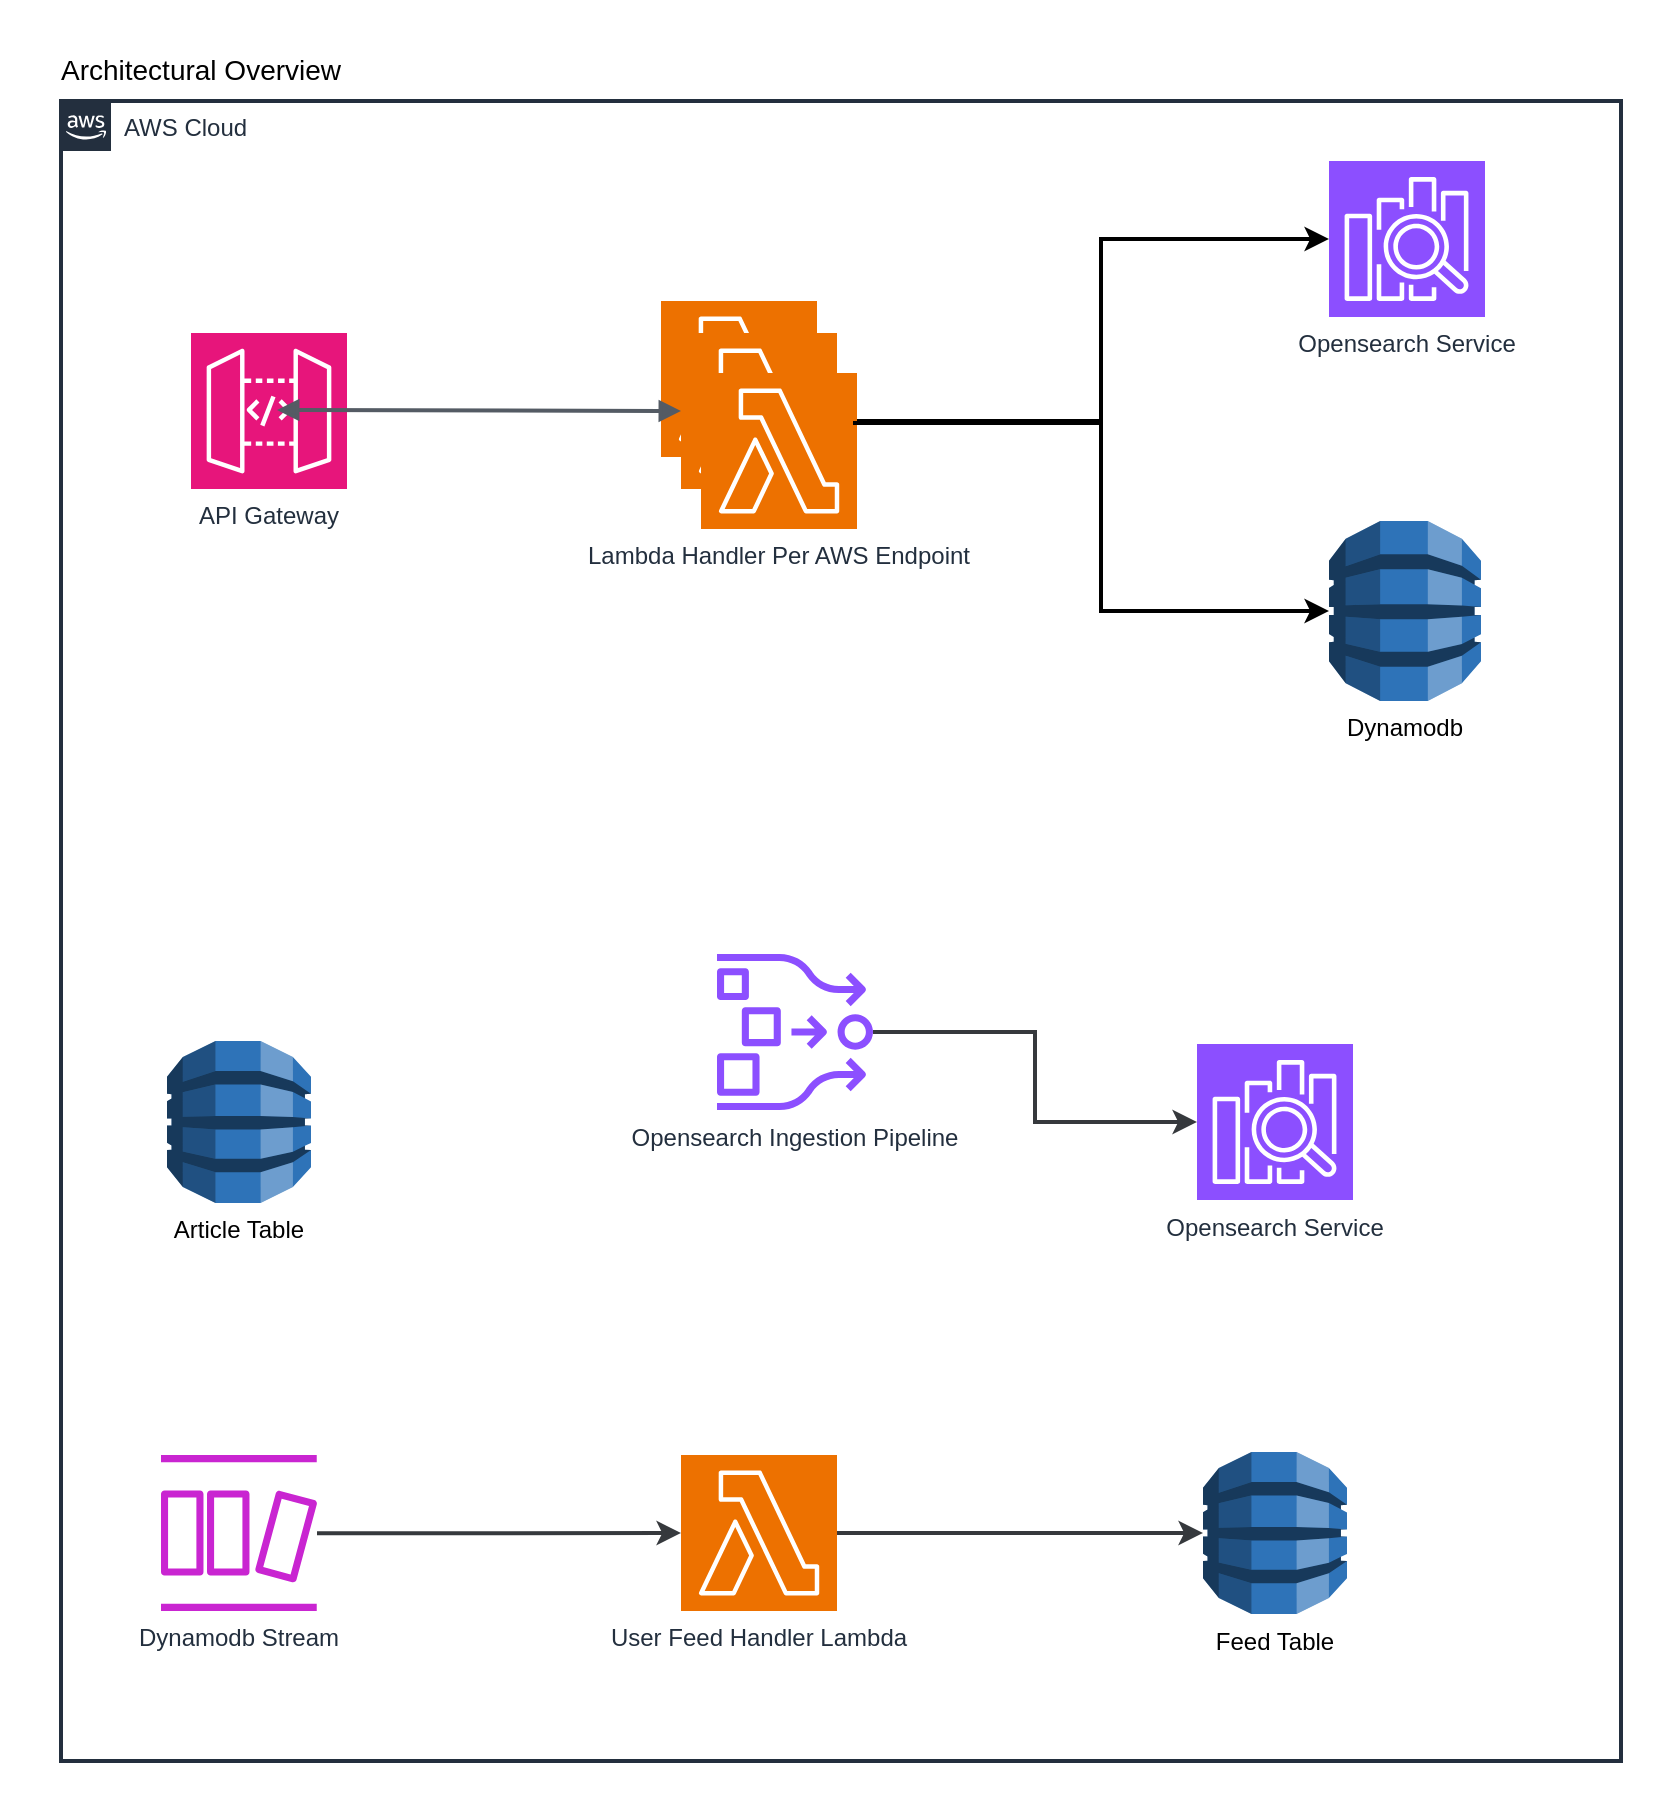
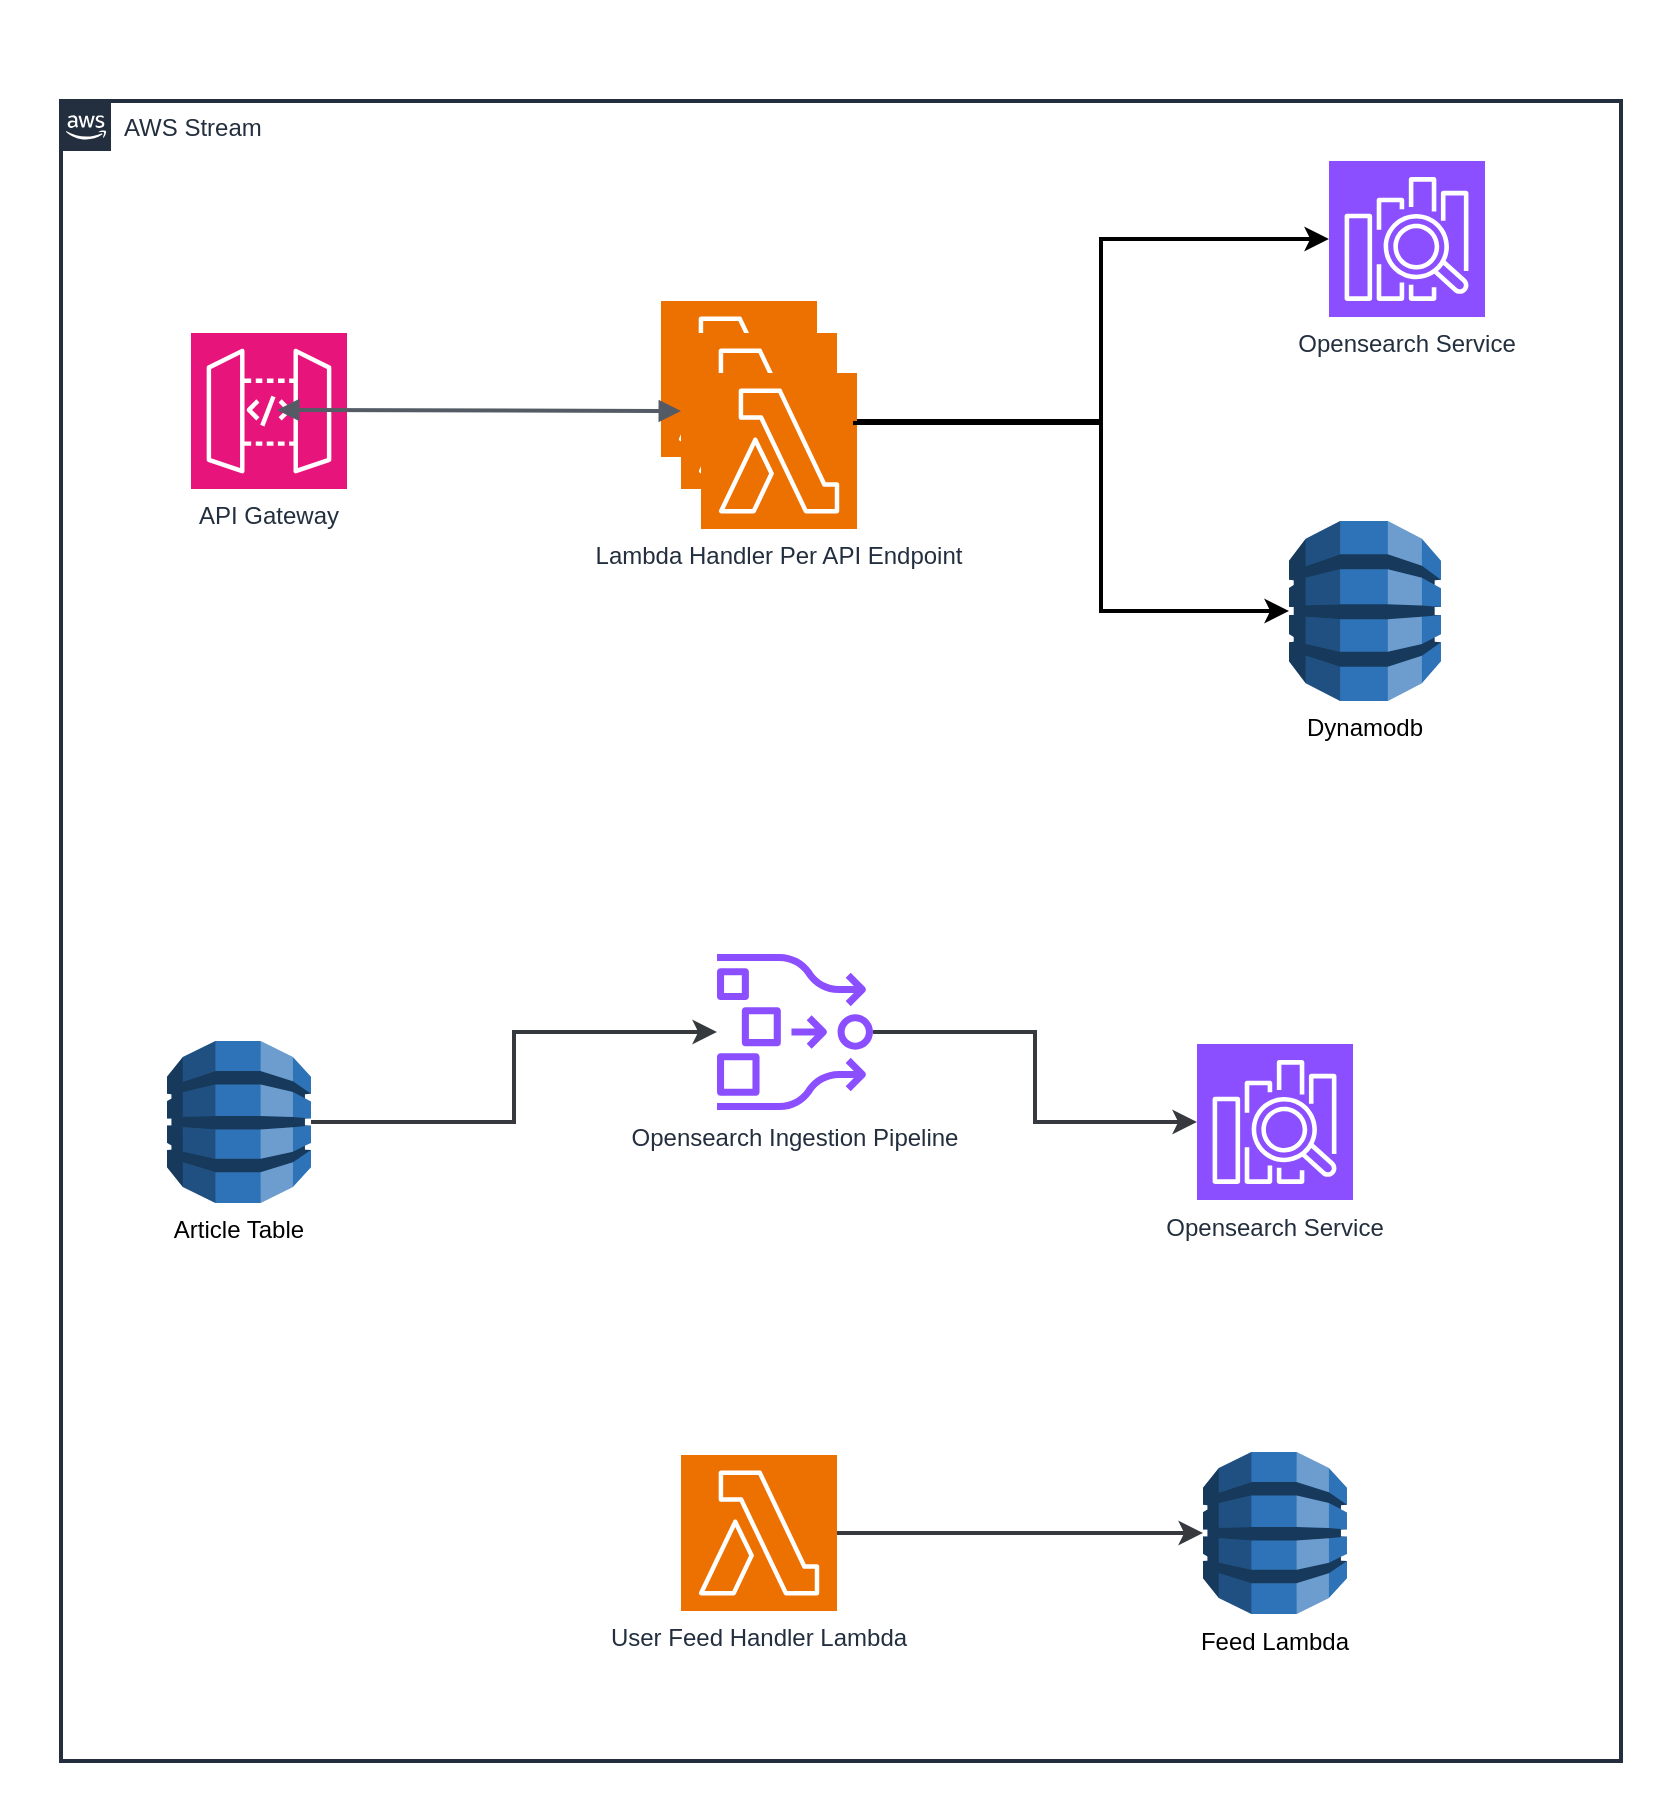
- <mxCell id="22" value="&lt;font style=&quot;font-size: 14px;&quot;&gt;Architectural Overview&lt;/font&gt;" style="text;html=1;align=center;verticalAlign=middle;resizable=0;points=[];autosize=1;strokeColor=none;fillColor=none;" vertex="1" parent="1"><mxGeometry x="20" y="20" width="160" height="30" as="geometry" /></mxCell>
- <mxCell id="2" value="AWS Cloud" style="points=[[0,0],[0.25,0],[0.5,0],[0.75,0],[1,0],[1,0.25],[1,0.5],[1,0.75],[1,1],[0.75,1],[0.5,1],[0.25,1],[0,1],[0,0.75],[0,0.5],[0,0.25]];outlineConnect=0;gradientColor=none;html=1;whiteSpace=wrap;fontSize=12;fontStyle=0;container=1;pointerEvents=0;collapsible=0;recursiveResize=0;shape=mxgraph.aws4.group;grIcon=mxgraph.aws4.group_aws_cloud_alt;strokeColor=#232F3E;fillColor=none;verticalAlign=top;align=left;spacingLeft=30;fontColor=#232F3E;dashed=0;strokeWidth=2;" parent="1" vertex="1"><mxGeometry x="30" y="50" width="780" height="830" as="geometry" /></mxCell>
+ <mxCell id="2" value="AWS Stream" style="points=[[0,0],[0.25,0],[0.5,0],[0.75,0],[1,0],[1,0.25],[1,0.5],[1,0.75],[1,1],[0.75,1],[0.5,1],[0.25,1],[0,1],[0,0.75],[0,0.5],[0,0.25]];outlineConnect=0;gradientColor=none;html=1;whiteSpace=wrap;fontSize=12;fontStyle=0;container=1;pointerEvents=0;collapsible=0;recursiveResize=0;shape=mxgraph.aws4.group;grIcon=mxgraph.aws4.group_aws_cloud_alt;strokeColor=#232F3E;fillColor=none;verticalAlign=top;align=left;spacingLeft=30;fontColor=#232F3E;dashed=0;strokeWidth=2;" parent="1" vertex="1"><mxGeometry x="30" y="50" width="780" height="830" as="geometry" /></mxCell>
- <mxCell id="7" value="Lambda Handler Per AWS Endpoint" style="sketch=0;points=[[0,0,0],[0.25,0,0],[0.5,0,0],[0.75,0,0],[1,0,0],[0,1,0],[0.25,1,0],[0.5,1,0],[0.75,1,0],[1,1,0],[0,0.25,0],[0,0.5,0],[0,0.75,0],[1,0.25,0],[1,0.5,0],[1,0.75,0]];outlineConnect=0;fontColor=#232F3E;fillColor=#ED7100;strokeColor=#ffffff;dashed=0;verticalLabelPosition=bottom;verticalAlign=top;align=center;html=1;fontSize=12;fontStyle=0;aspect=fixed;shape=mxgraph.aws4.resourceIcon;resIcon=mxgraph.aws4.lambda;" parent="2" vertex="1"><mxGeometry x="320" y="136" width="78" height="78" as="geometry" /></mxCell>
+ <mxCell id="7" value="Lambda Handler Per API Endpoint" style="sketch=0;points=[[0,0,0],[0.25,0,0],[0.5,0,0],[0.75,0,0],[1,0,0],[0,1,0],[0.25,1,0],[0.5,1,0],[0.75,1,0],[1,1,0],[0,0.25,0],[0,0.5,0],[0,0.75,0],[1,0.25,0],[1,0.5,0],[1,0.75,0]];outlineConnect=0;fontColor=#232F3E;fillColor=#ED7100;strokeColor=#ffffff;dashed=0;verticalLabelPosition=bottom;verticalAlign=top;align=center;html=1;fontSize=12;fontStyle=0;aspect=fixed;shape=mxgraph.aws4.resourceIcon;resIcon=mxgraph.aws4.lambda;" parent="2" vertex="1"><mxGeometry x="320" y="136" width="78" height="78" as="geometry" /></mxCell>
- <mxCell id="19" value="Dynamodb" style="outlineConnect=0;dashed=0;verticalLabelPosition=bottom;verticalAlign=top;align=center;html=1;shape=mxgraph.aws3.dynamo_db;fillColor=#2E73B8;gradientColor=none;" parent="2" vertex="1"><mxGeometry x="634" y="210" width="76" height="90" as="geometry" /></mxCell>
+ <mxCell id="19" value="Dynamodb" style="outlineConnect=0;dashed=0;verticalLabelPosition=bottom;verticalAlign=top;align=center;html=1;shape=mxgraph.aws3.dynamo_db;fillColor=#2E73B8;gradientColor=none;" parent="2" vertex="1"><mxGeometry x="614" y="210" width="76" height="90" as="geometry" /></mxCell>
+ <mxCell id="9" style="edgeStyle=orthogonalEdgeStyle;rounded=0;orthogonalLoop=1;jettySize=auto;html=1;strokeWidth=2;fillColor=#ffcccc;strokeColor=#36393d;" parent="2" source="10" target="12" edge="1"><mxGeometry relative="1" as="geometry" /></mxCell>
- <mxCell id="5" value="Dynamodb Stream" style="sketch=0;outlineConnect=0;fontColor=#232F3E;gradientColor=none;fillColor=#C925D1;strokeColor=none;dashed=0;verticalLabelPosition=bottom;verticalAlign=top;align=center;html=1;fontSize=12;fontStyle=0;aspect=fixed;pointerEvents=1;shape=mxgraph.aws4.dynamodb_stream;" parent="2" vertex="1"><mxGeometry x="50" y="677" width="78" height="78" as="geometry" /></mxCell>
- <mxCell id="17" style="edgeStyle=orthogonalEdgeStyle;rounded=0;orthogonalLoop=1;jettySize=auto;html=1;entryX=0;entryY=0.5;entryDx=0;entryDy=0;entryPerimeter=0;strokeWidth=2;fillColor=#ffcccc;strokeColor=#36393d;" parent="2" source="5" target="16" edge="1"><mxGeometry relative="1" as="geometry" /></mxCell>
- <mxCell id="14" value="Feed Table" style="outlineConnect=0;dashed=0;verticalLabelPosition=bottom;verticalAlign=top;align=center;html=1;shape=mxgraph.aws3.dynamo_db;fillColor=#2E73B8;gradientColor=none;" parent="2" vertex="1"><mxGeometry x="571" y="675.5" width="72" height="81" as="geometry" /></mxCell>
+ <mxCell id="14" value="Feed Lambda" style="outlineConnect=0;dashed=0;verticalLabelPosition=bottom;verticalAlign=top;align=center;html=1;shape=mxgraph.aws3.dynamo_db;fillColor=#2E73B8;gradientColor=none;" parent="2" vertex="1"><mxGeometry x="571" y="675.5" width="72" height="81" as="geometry" /></mxCell>
